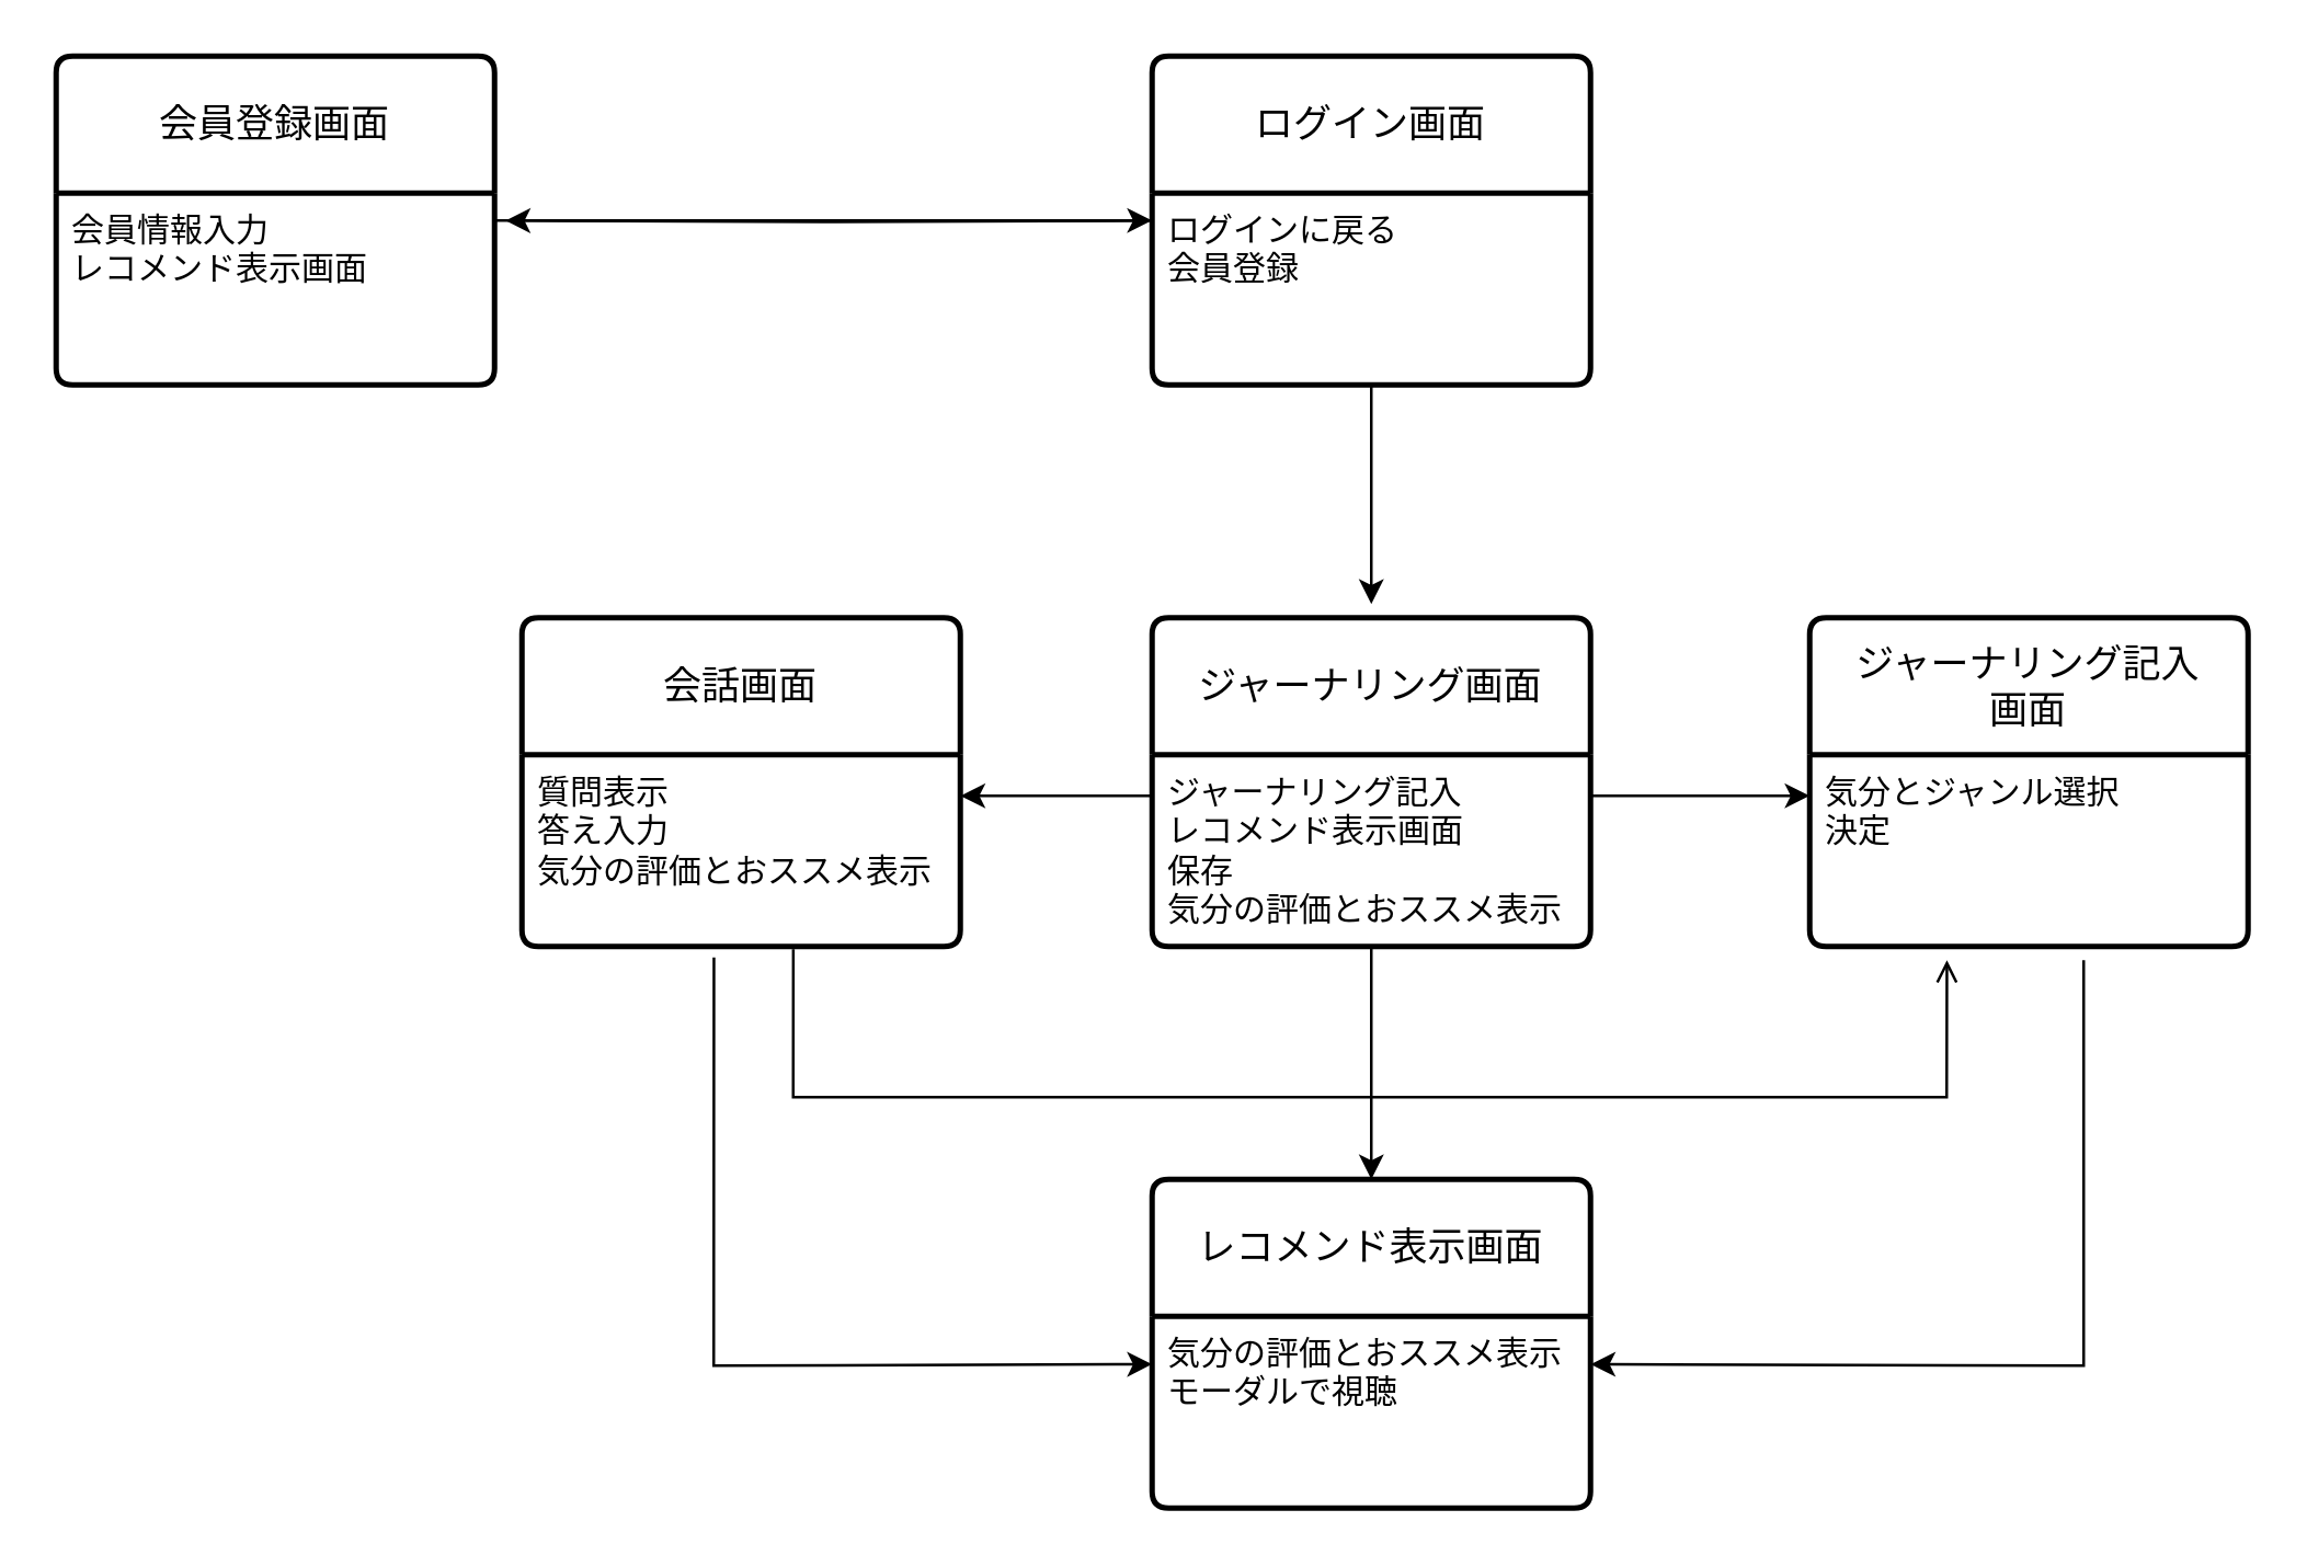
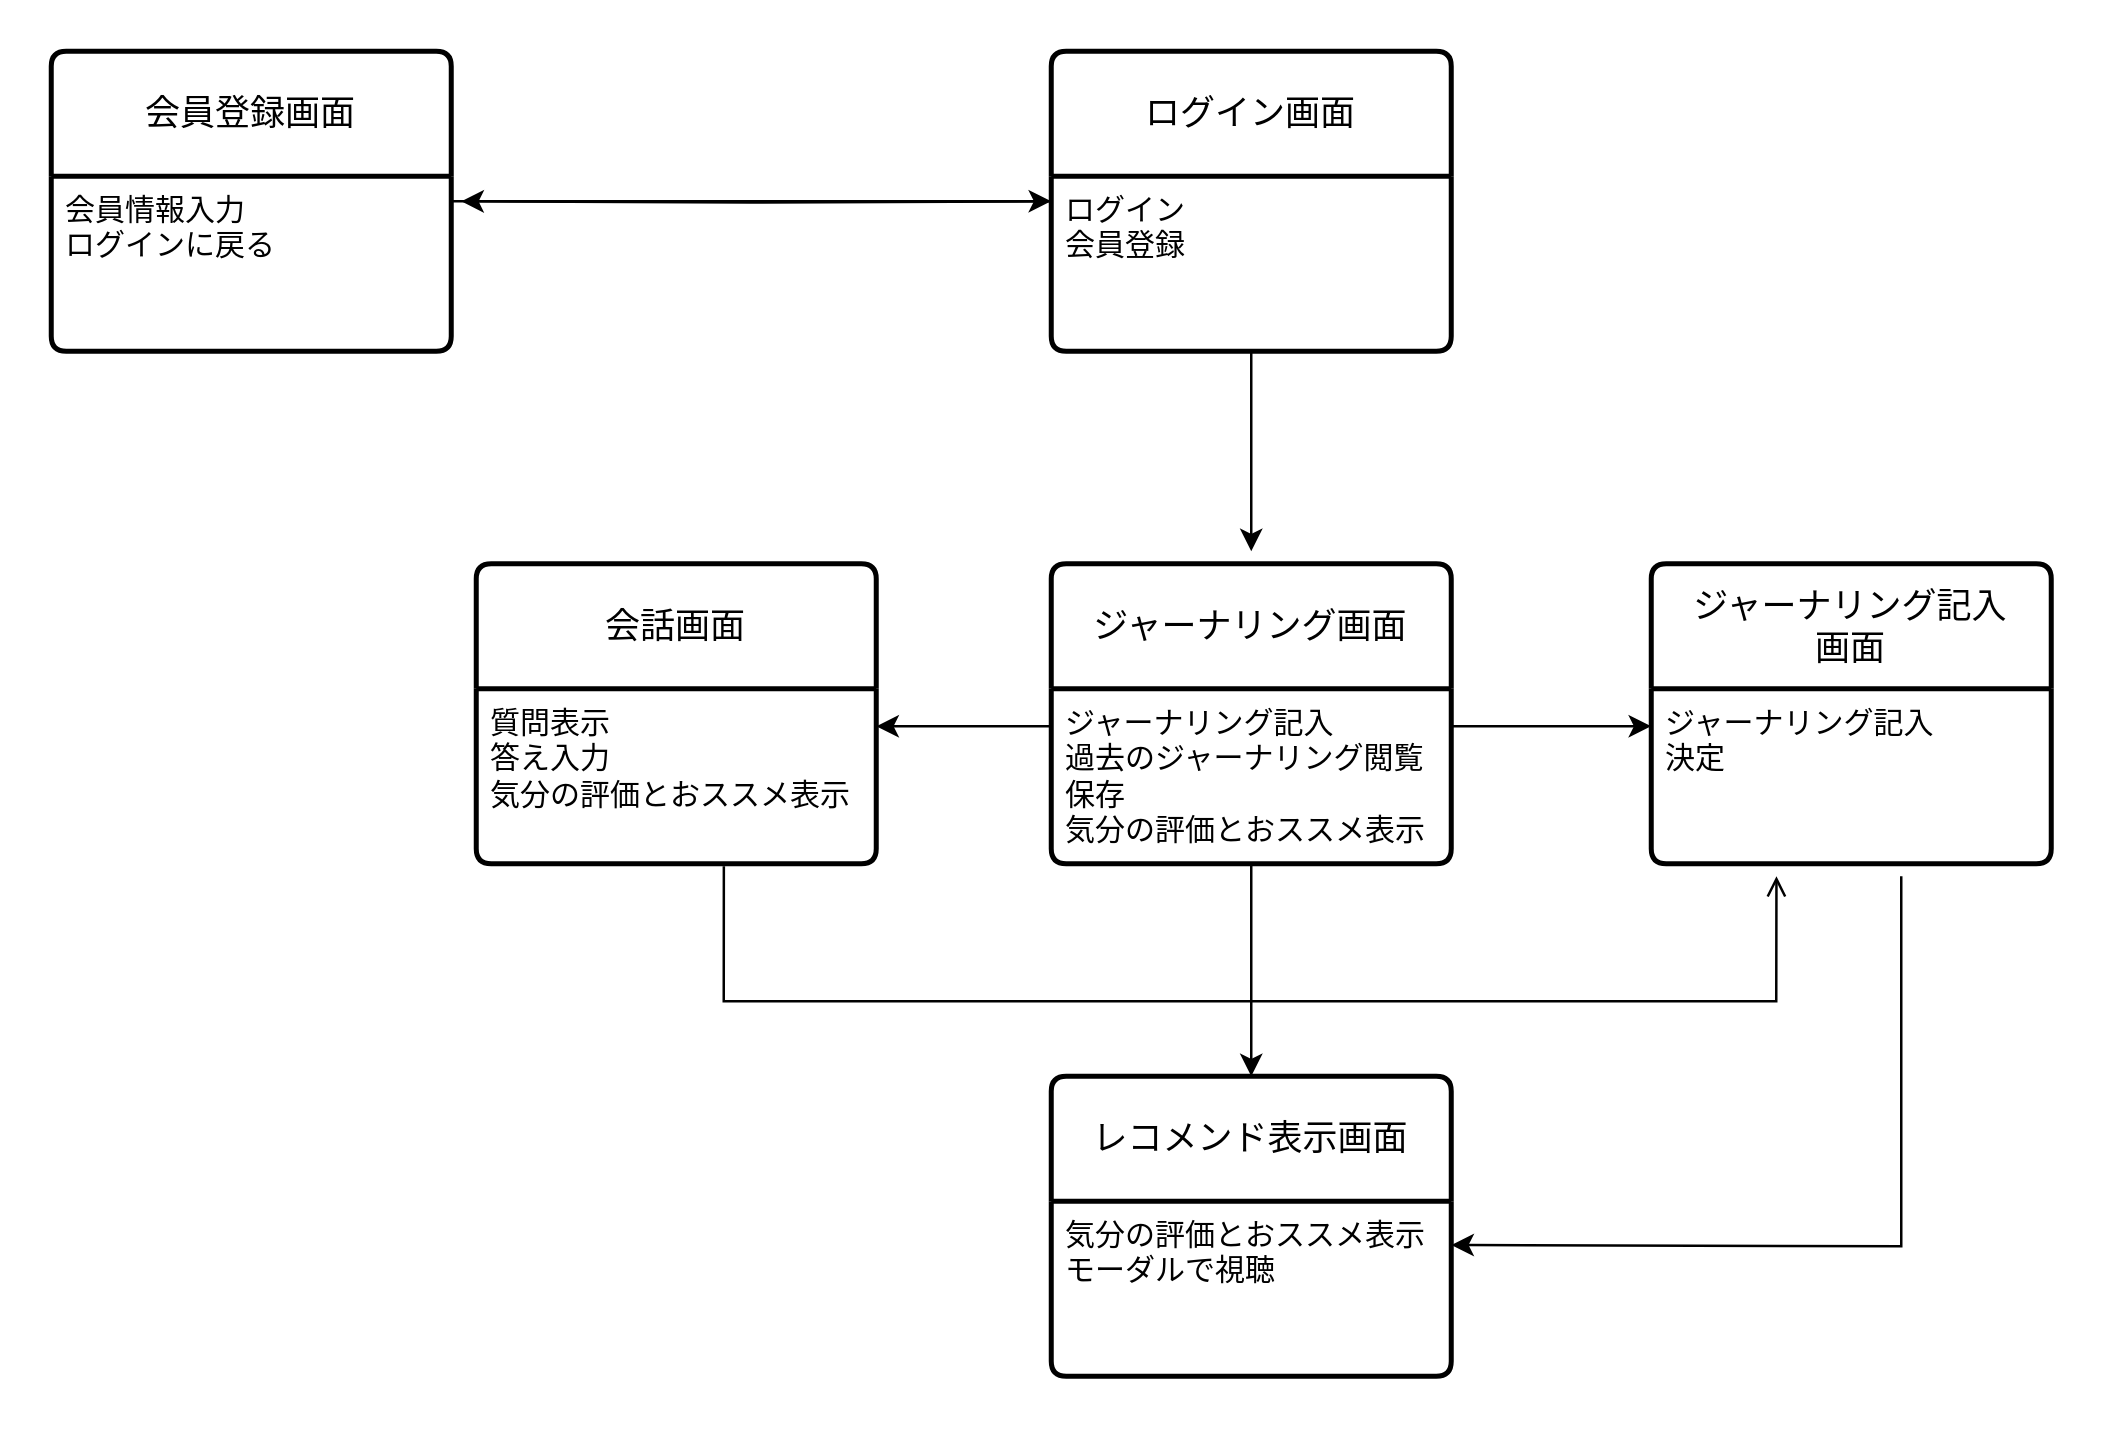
- <mxCell id="8" value="会員情報入力&lt;div&gt;レコメンド表示画面&lt;/div&gt;" style="align=left;strokeColor=none;fillColor=none;spacingLeft=4;fontSize=12;verticalAlign=top;resizable=0;rotatable=0;part=1;html=1;" vertex="1" parent="7"><mxGeometry y="50" width="160" height="70" as="geometry" /></mxCell>
+ <mxCell id="8" value="会員情報入力&lt;div&gt;ログインに戻る&lt;/div&gt;" style="align=left;strokeColor=none;fillColor=none;spacingLeft=4;fontSize=12;verticalAlign=top;resizable=0;rotatable=0;part=1;html=1;" vertex="1" parent="7"><mxGeometry y="50" width="160" height="70" as="geometry" /></mxCell>
- <mxCell id="22" value="ログインに戻る&lt;div&gt;会員登録&lt;/div&gt;" style="align=left;strokeColor=none;fillColor=none;spacingLeft=4;fontSize=12;verticalAlign=top;resizable=0;rotatable=0;part=1;html=1;" vertex="1" parent="21"><mxGeometry y="50" width="160" height="70" as="geometry" /></mxCell>
+ <mxCell id="22" value="ログイン&lt;div&gt;会員登録&lt;/div&gt;" style="align=left;strokeColor=none;fillColor=none;spacingLeft=4;fontSize=12;verticalAlign=top;resizable=0;rotatable=0;part=1;html=1;" vertex="1" parent="21"><mxGeometry y="50" width="160" height="70" as="geometry" /></mxCell>
- <mxCell id="4" value="気分とジャンル選択&lt;div&gt;決定&lt;/div&gt;" style="align=left;strokeColor=none;fillColor=none;spacingLeft=4;fontSize=12;verticalAlign=top;resizable=0;rotatable=0;part=1;html=1;" vertex="1" parent="3"><mxGeometry y="50" width="160" height="70" as="geometry" /></mxCell>
+ <mxCell id="4" value="ジャーナリング記入&lt;div&gt;決定&lt;/div&gt;" style="align=left;strokeColor=none;fillColor=none;spacingLeft=4;fontSize=12;verticalAlign=top;resizable=0;rotatable=0;part=1;html=1;" vertex="1" parent="3"><mxGeometry y="50" width="160" height="70" as="geometry" /></mxCell>
- <mxCell id="10" value="ジャーナリング記入&lt;div&gt;レコメンド表示画面&lt;/div&gt;&lt;div&gt;保存&lt;/div&gt;&lt;div&gt;気分の評価とおススメ表示&lt;/div&gt;" style="align=left;strokeColor=none;fillColor=none;spacingLeft=4;fontSize=12;verticalAlign=top;resizable=0;rotatable=0;part=1;html=1;" vertex="1" parent="9"><mxGeometry y="50" width="160" height="70" as="geometry" /></mxCell>
+ <mxCell id="10" value="ジャーナリング記入&lt;div&gt;過去のジャーナリング閲覧&lt;/div&gt;&lt;div&gt;保存&lt;/div&gt;&lt;div&gt;気分の評価とおススメ表示&lt;/div&gt;" style="align=left;strokeColor=none;fillColor=none;spacingLeft=4;fontSize=12;verticalAlign=top;resizable=0;rotatable=0;part=1;html=1;" vertex="1" parent="9"><mxGeometry y="50" width="160" height="70" as="geometry" /></mxCell>
- <mxCell id="17" value="" style="endArrow=classic;html=1;rounded=0;exitX=0.438;exitY=1.057;exitDx=0;exitDy=0;exitPerimeter=0;entryX=0;entryY=0.25;entryDx=0;entryDy=0;" edge="1" parent="1" source="6" target="12"><mxGeometry width="50" height="50" relative="1" as="geometry"><mxPoint x="310" y="430" as="sourcePoint" /><mxPoint x="360" y="380" as="targetPoint" /><Array as="points"><mxPoint x="260" y="498" /></Array></mxGeometry></mxCell>
